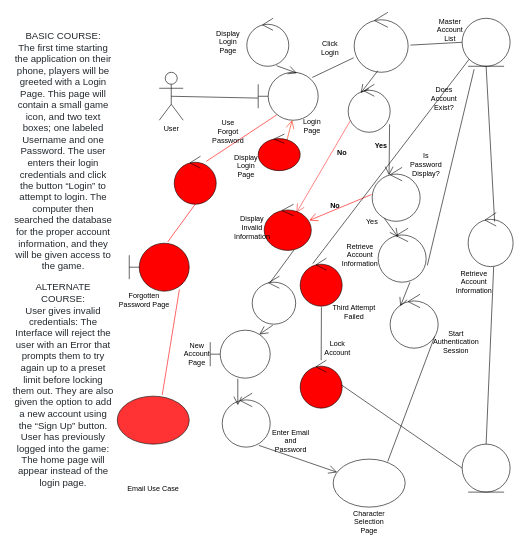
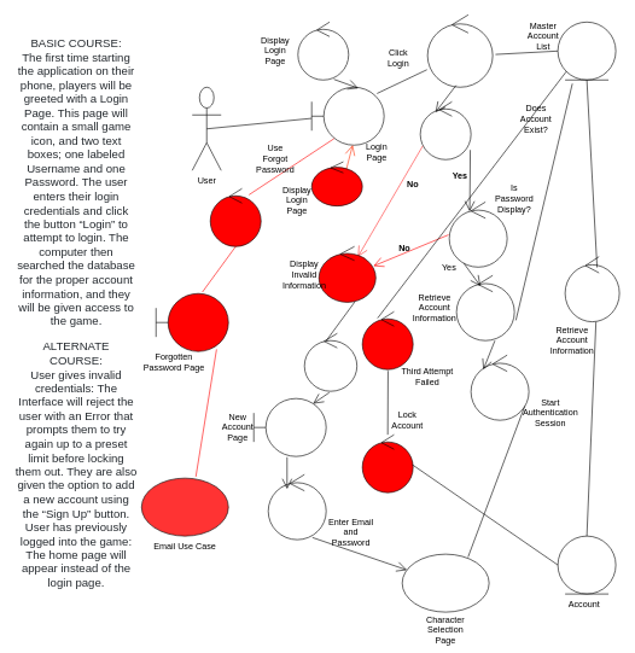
- <mxCell id="2" value="User" style="shape=umlActor;verticalLabelPosition=bottom;labelBackgroundColor=#ffffff;verticalAlign=top;html=1;outlineConnect=0;" parent="1" vertex="1"><mxGeometry x="265" y="120" width="40" height="80" as="geometry" /></mxCell>
+ <mxCell id="2" value="User" style="shape=umlActor;verticalLabelPosition=bottom;labelBackgroundColor=#ffffff;verticalAlign=top;html=1;outlineConnect=0;" parent="1" vertex="1"><mxGeometry x="265" y="120" width="40" height="115" as="geometry" /></mxCell>
- <mxCell id="46" value="Email Use Case" style="text;html=1;strokeColor=none;fillColor=none;align=center;verticalAlign=middle;whiteSpace=wrap;rounded=0;" parent="1" vertex="1"><mxGeometry x="210" y="805" width="90" height="20" as="geometry" /></mxCell>
+ <mxCell id="46" value="Email Use Case" style="text;html=1;strokeColor=none;fillColor=none;align=center;verticalAlign=middle;whiteSpace=wrap;rounded=0;" parent="1" vertex="1"><mxGeometry x="210" y="745" width="90" height="20" as="geometry" /></mxCell>
+ <mxCell id="55" value="Account" style="text;html=1;strokeColor=none;fillColor=none;align=center;verticalAlign=middle;whiteSpace=wrap;rounded=0;" parent="1" vertex="1"><mxGeometry x="773" y="825" width="67" height="20" as="geometry" /></mxCell>
